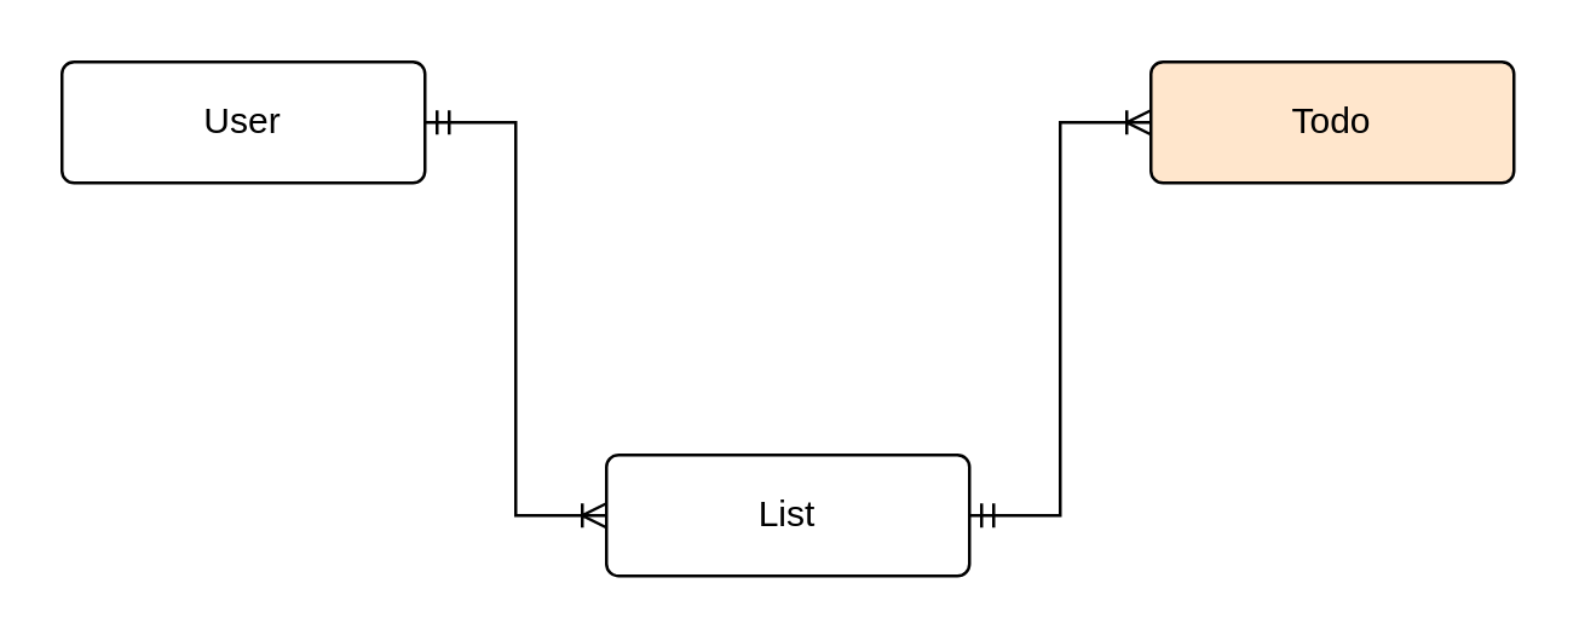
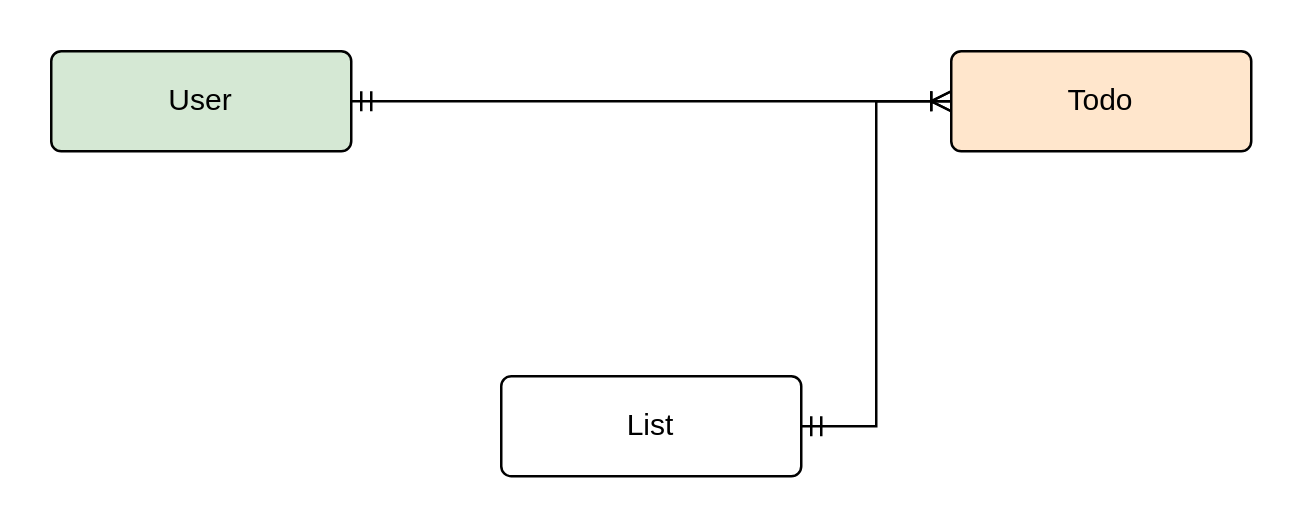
- <mxCell id="2" value="User" style="rounded=1;arcSize=10;whiteSpace=wrap;html=1;align=center;" vertex="1" parent="1"><mxGeometry x="20" y="20" width="120" height="40" as="geometry" /></mxCell>
+ <mxCell id="2" value="User" style="rounded=1;arcSize=10;whiteSpace=wrap;html=1;align=center;fillColor=#d5e8d4;" vertex="1" parent="1"><mxGeometry x="20" y="20" width="120" height="40" as="geometry" /></mxCell>
- <mxCell id="5" value="" style="edgeStyle=entityRelationEdgeStyle;fontSize=12;html=1;endArrow=ERoneToMany;startArrow=ERmandOne;rounded=0;entryX=0;entryY=0.5;entryDx=0;entryDy=0;exitX=1;exitY=0.5;exitDx=0;exitDy=0;" edge="1" parent="1" source="2" target="3"><mxGeometry width="100" height="100" relative="1" as="geometry"><mxPoint x="120" y="200" as="sourcePoint" /><mxPoint x="340" y="40" as="targetPoint" /></mxGeometry></mxCell>
+ <mxCell id="5" value="" style="edgeStyle=entityRelationEdgeStyle;fontSize=12;html=1;endArrow=ERoneToMany;startArrow=ERmandOne;rounded=0;exitX=1;exitY=0.5;exitDx=0;exitDy=0;" edge="1" parent="1" source="2" target="4"><mxGeometry width="100" height="100" relative="1" as="geometry"><mxPoint x="120" y="200" as="sourcePoint" /><mxPoint x="340" y="40" as="targetPoint" /></mxGeometry></mxCell>
